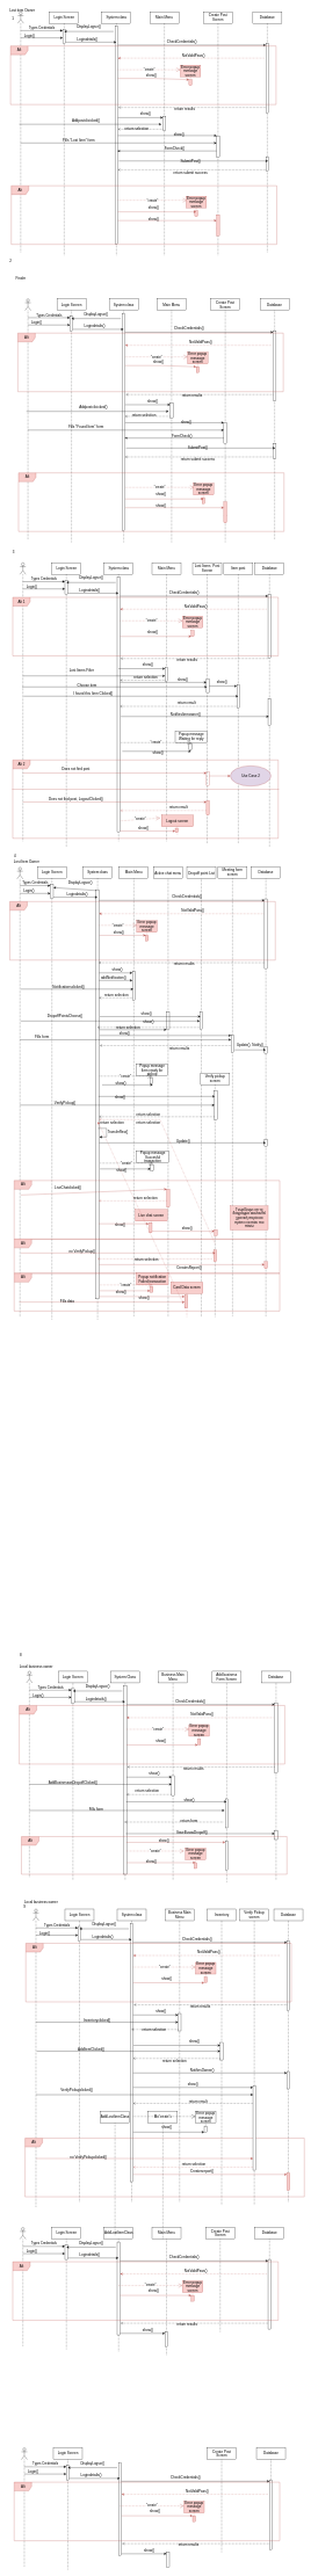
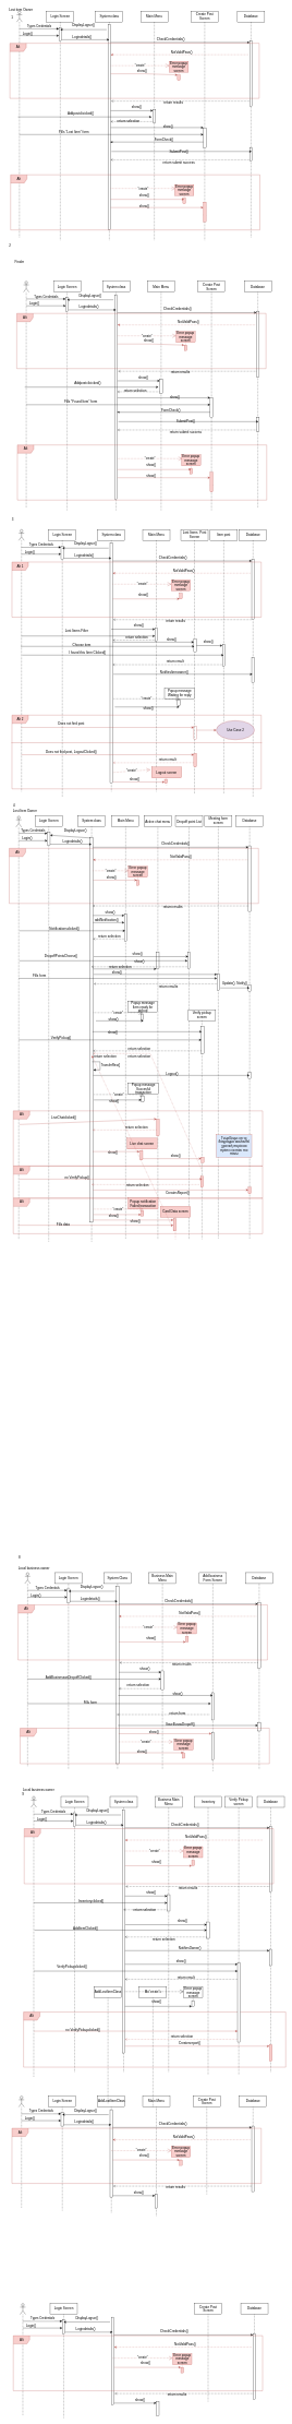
- <mxCell id="461" value="Update()" style="text;html=1;align=center;verticalAlign=middle;resizable=0;points=[];autosize=1;strokeColor=none;fillColor=none;" vertex="1" parent="1"><mxGeometry x="595" y="3920" width="70" height="30" as="geometry" /></mxCell>
+ <mxCell id="461" value="Logout()" style="text;html=1;align=center;verticalAlign=middle;resizable=0;points=[];autosize=1;strokeColor=none;fillColor=none;" vertex="1" parent="1"><mxGeometry x="595" y="3920" width="70" height="30" as="geometry" /></mxCell>
- <mxCell id="483" value="Γνωρίζουμε οτι το διάγραμμα ακολουθεί χρονική σειρά και πρέπει να πάει πιο πάνω" style="html=1;whiteSpace=wrap;fillColor=#f8cecc;strokeColor=#b85450;" vertex="1" parent="1"><mxGeometry x="792.5" y="4158" width="130" height="82" as="geometry" /></mxCell>
+ <mxCell id="483" value="Γνωρίζουμε οτι το διάγραμμα ακολουθεί χρονική σειρά και πρέπει να πάει πιο πάνω" style="html=1;whiteSpace=wrap;fillColor=#dae8fc;strokeColor=#b85450;" vertex="1" parent="1"><mxGeometry x="792.5" y="4158" width="130" height="82" as="geometry" /></mxCell>
